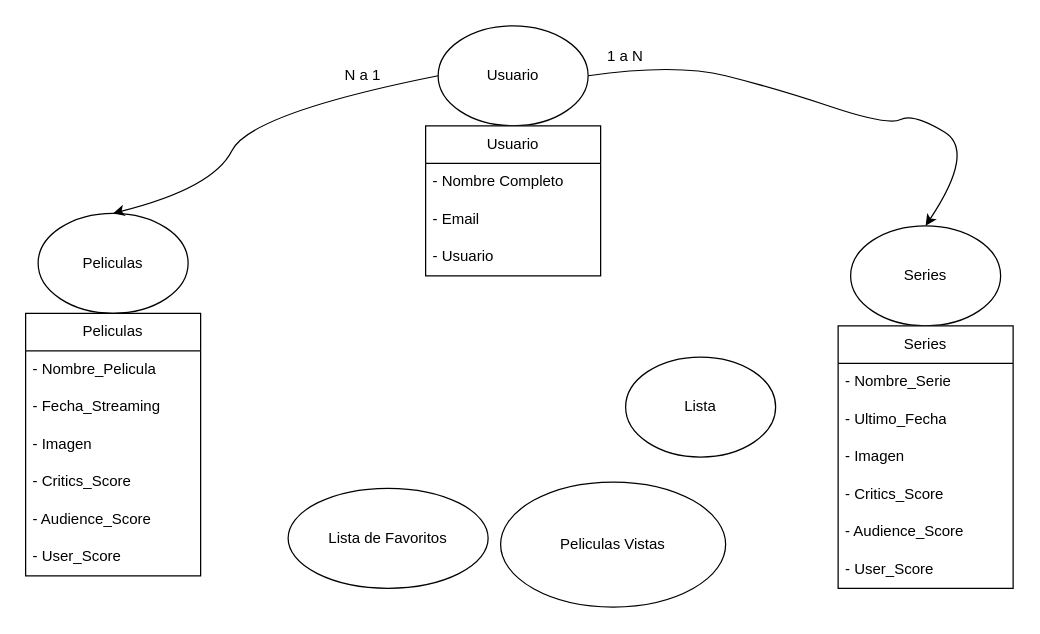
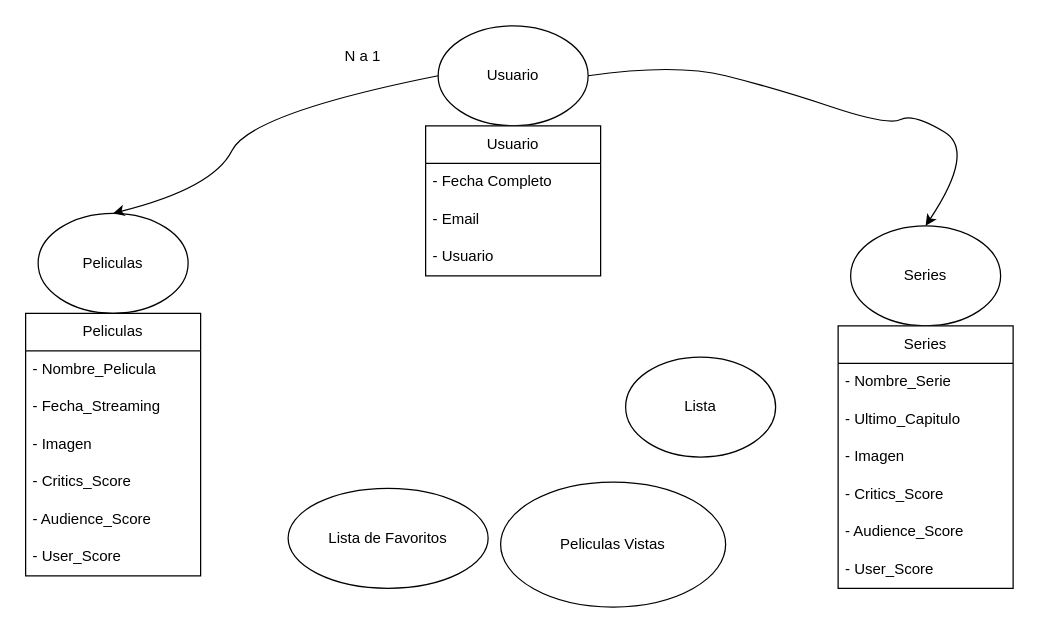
- <mxCell id="9" value="1 a N" style="text;html=1;strokeColor=none;fillColor=none;align=center;verticalAlign=middle;whiteSpace=wrap;rounded=0;" vertex="1" parent="1"><mxGeometry x="470" y="30" width="60" height="30" as="geometry" /></mxCell>
- <mxCell id="8" value="N a 1" style="text;html=1;strokeColor=none;fillColor=none;align=center;verticalAlign=middle;whiteSpace=wrap;rounded=0;" vertex="1" parent="1"><mxGeometry x="260" y="45" width="60" height="30" as="geometry" /></mxCell>
+ <mxCell id="8" value="N a 1" style="text;html=1;strokeColor=none;fillColor=none;align=center;verticalAlign=middle;whiteSpace=wrap;rounded=0;" vertex="1" parent="1"><mxGeometry x="260" y="30" width="60" height="30" as="geometry" /></mxCell>
- <mxCell id="11" value="- Nombre Completo" style="text;strokeColor=none;fillColor=none;align=left;verticalAlign=middle;spacingLeft=4;spacingRight=4;overflow=hidden;points=[[0,0.5],[1,0.5]];portConstraint=eastwest;rotatable=0;whiteSpace=wrap;html=1;" vertex="1" parent="10"><mxGeometry y="30" width="140" height="30" as="geometry" /></mxCell>
+ <mxCell id="11" value="- Fecha Completo" style="text;strokeColor=none;fillColor=none;align=left;verticalAlign=middle;spacingLeft=4;spacingRight=4;overflow=hidden;points=[[0,0.5],[1,0.5]];portConstraint=eastwest;rotatable=0;whiteSpace=wrap;html=1;" vertex="1" parent="10"><mxGeometry y="30" width="140" height="30" as="geometry" /></mxCell>
- <mxCell id="23" value="- Ultimo_Fecha" style="text;strokeColor=none;fillColor=none;align=left;verticalAlign=middle;spacingLeft=4;spacingRight=4;overflow=hidden;points=[[0,0.5],[1,0.5]];portConstraint=eastwest;rotatable=0;whiteSpace=wrap;html=1;" vertex="1" parent="21"><mxGeometry y="60" width="140" height="30" as="geometry" /></mxCell>
+ <mxCell id="23" value="- Ultimo_Capitulo" style="text;strokeColor=none;fillColor=none;align=left;verticalAlign=middle;spacingLeft=4;spacingRight=4;overflow=hidden;points=[[0,0.5],[1,0.5]];portConstraint=eastwest;rotatable=0;whiteSpace=wrap;html=1;" vertex="1" parent="21"><mxGeometry y="60" width="140" height="30" as="geometry" /></mxCell>
